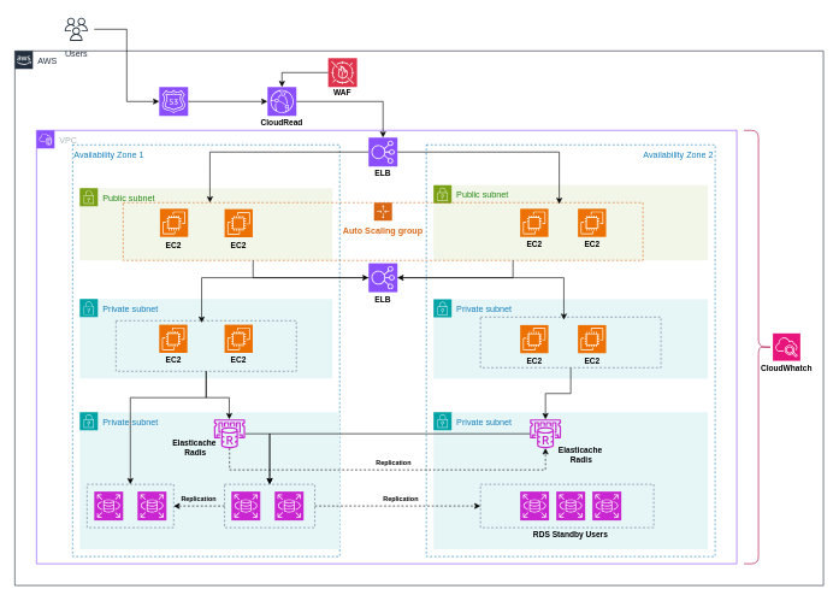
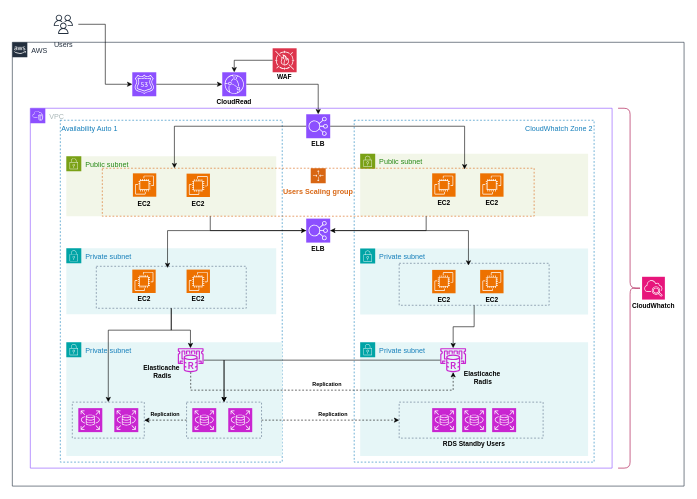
- <mxCell id="4" value="Availability Zone 1" style="fillColor=none;strokeColor=#147EBA;dashed=1;verticalAlign=top;fontStyle=0;fontColor=#147EBA;whiteSpace=wrap;html=1;align=left;" parent="3" vertex="1"><mxGeometry x="50" y="20" width="370" height="570" as="geometry" /></mxCell>
+ <mxCell id="4" value="Availability Auto 1" style="fillColor=none;strokeColor=#147EBA;dashed=1;verticalAlign=top;fontStyle=0;fontColor=#147EBA;whiteSpace=wrap;html=1;align=left;" parent="3" vertex="1"><mxGeometry x="50" y="20" width="370" height="570" as="geometry" /></mxCell>
- <mxCell id="6" value="Availability Zone 2" style="fillColor=none;strokeColor=#147EBA;dashed=1;verticalAlign=top;fontStyle=0;fontColor=#147EBA;whiteSpace=wrap;html=1;align=right;" parent="3" vertex="1"><mxGeometry x="540" y="20" width="400" height="570" as="geometry" /></mxCell>
+ <mxCell id="6" value="CloudWhatch Zone 2" style="fillColor=none;strokeColor=#147EBA;dashed=1;verticalAlign=top;fontStyle=0;fontColor=#147EBA;whiteSpace=wrap;html=1;align=right;" parent="3" vertex="1"><mxGeometry x="540" y="20" width="400" height="570" as="geometry" /></mxCell>
- <mxCell id="15" value="Auto Scaling group" style="points=[[0,0],[0.25,0],[0.5,0],[0.75,0],[1,0],[1,0.25],[1,0.5],[1,0.75],[1,1],[0.75,1],[0.5,1],[0.25,1],[0,1],[0,0.75],[0,0.5],[0,0.25]];outlineConnect=0;gradientColor=none;html=1;whiteSpace=wrap;fontSize=12;fontStyle=1;container=1;pointerEvents=0;collapsible=0;recursiveResize=0;shape=mxgraph.aws4.groupCenter;grIcon=mxgraph.aws4.group_auto_scaling_group;grStroke=1;strokeColor=#D86613;fillColor=none;verticalAlign=top;align=center;fontColor=#D86613;dashed=1;spacingTop=25;labelBorderColor=none;labelBackgroundColor=none;textShadow=0;" parent="3" vertex="1"><mxGeometry x="120" y="100" width="720" height="80" as="geometry" /></mxCell>
+ <mxCell id="15" value="Users Scaling group" style="points=[[0,0],[0.25,0],[0.5,0],[0.75,0],[1,0],[1,0.25],[1,0.5],[1,0.75],[1,1],[0.75,1],[0.5,1],[0.25,1],[0,1],[0,0.75],[0,0.5],[0,0.25]];outlineConnect=0;gradientColor=none;html=1;whiteSpace=wrap;fontSize=12;fontStyle=1;container=1;pointerEvents=0;collapsible=0;recursiveResize=0;shape=mxgraph.aws4.groupCenter;grIcon=mxgraph.aws4.group_auto_scaling_group;grStroke=1;strokeColor=#D86613;fillColor=none;verticalAlign=top;align=center;fontColor=#D86613;dashed=1;spacingTop=25;labelBorderColor=none;labelBackgroundColor=none;textShadow=0;" parent="3" vertex="1"><mxGeometry x="120" y="100" width="720" height="80" as="geometry" /></mxCell>
